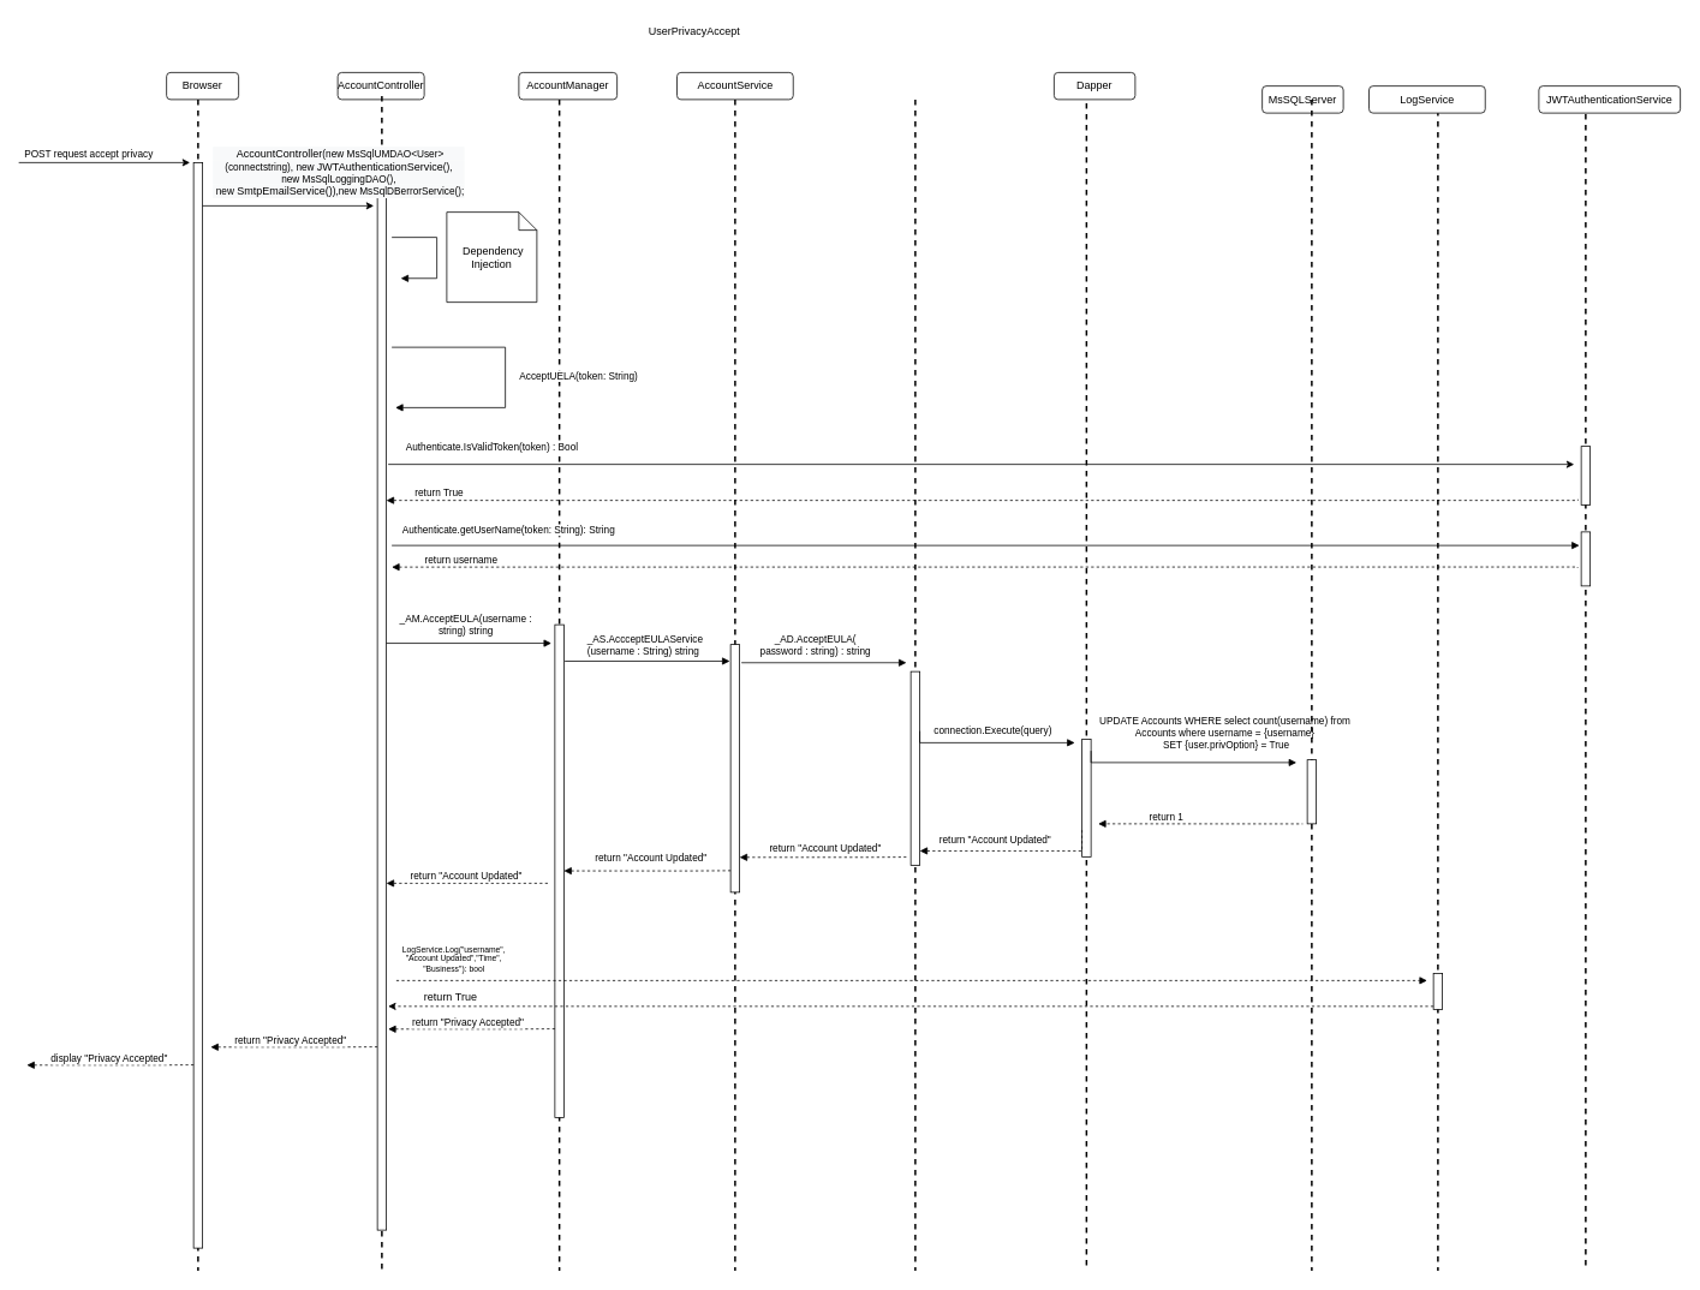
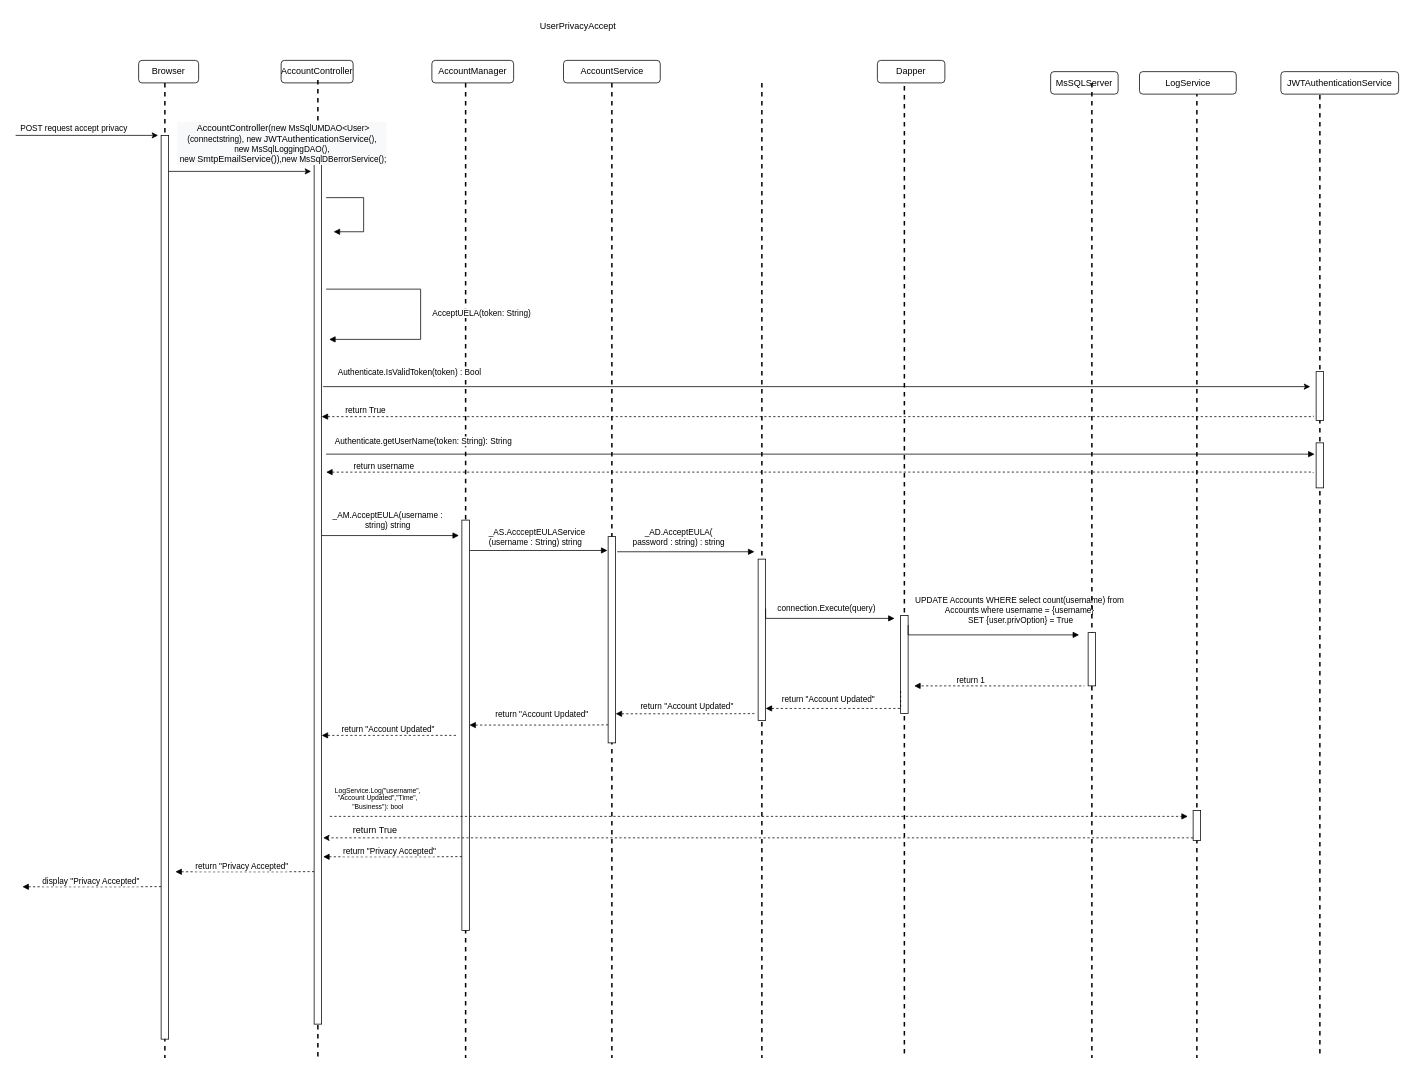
- <mxCell id="39" value="&amp;nbsp;Dependency Injection" style="shape=note;size=20;whiteSpace=wrap;html=1;" parent="1" vertex="1"><mxGeometry x="495" y="235" width="100" height="100" as="geometry" /></mxCell>
